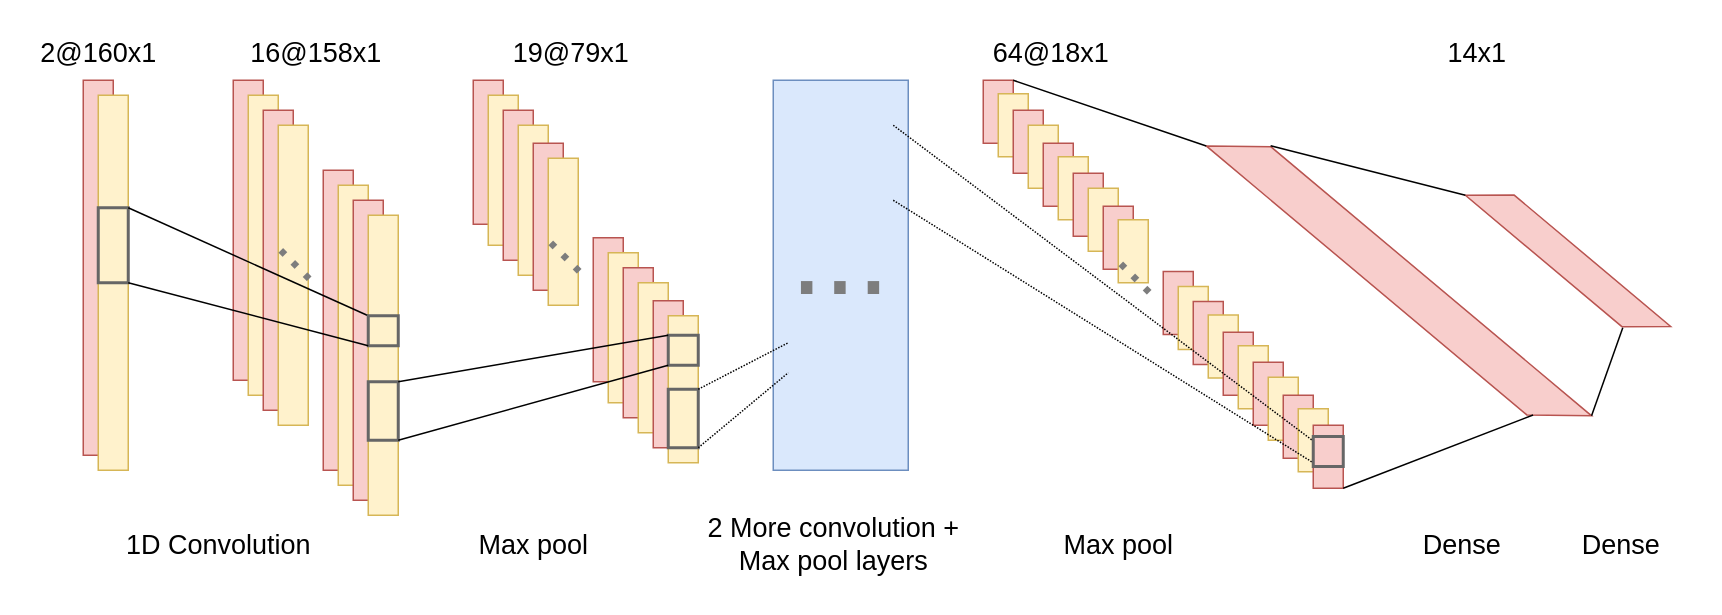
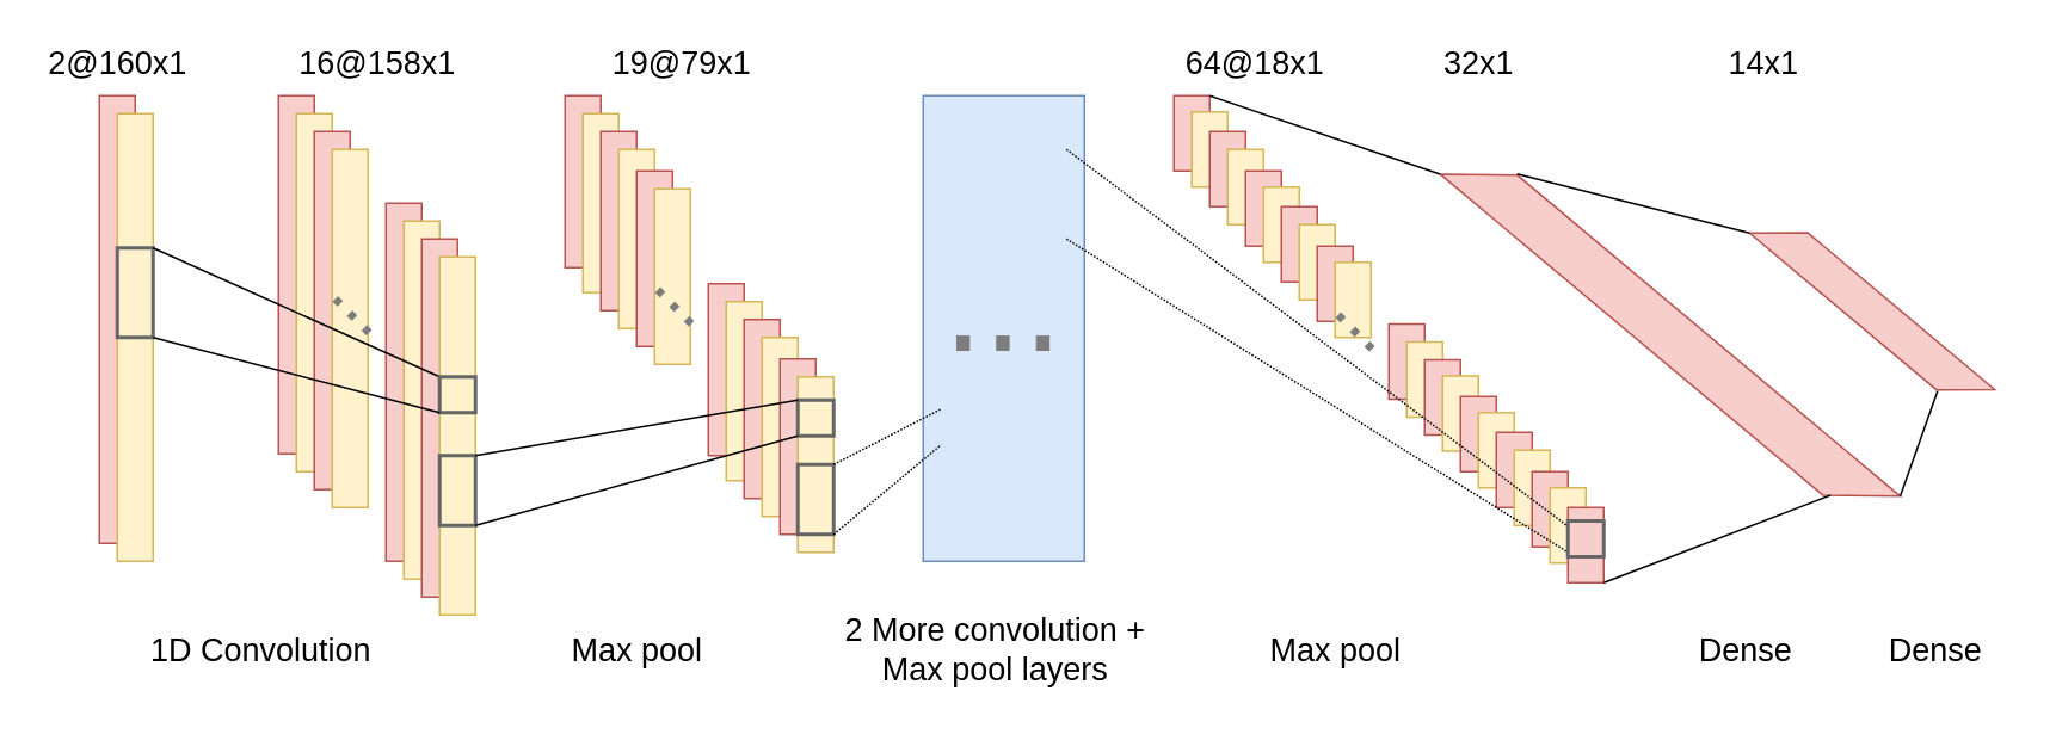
+ <mxCell id="79" value="32x1" style="text;html=1;align=center;verticalAlign=middle;resizable=0;points=[];autosize=1;fontSize=18;" vertex="1" parent="1"><mxGeometry x="800" y="20" width="50" height="30" as="geometry" /></mxCell>
